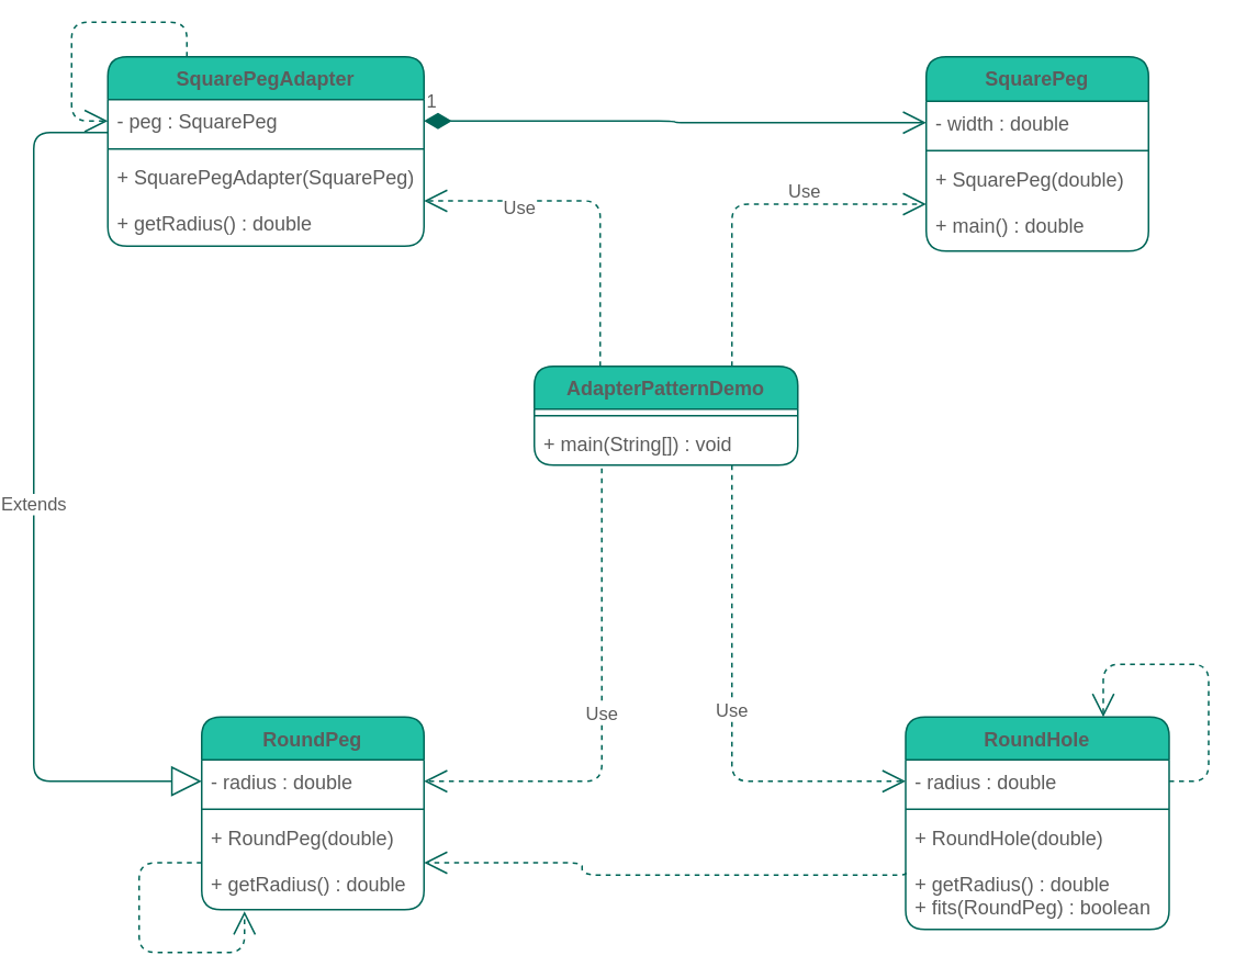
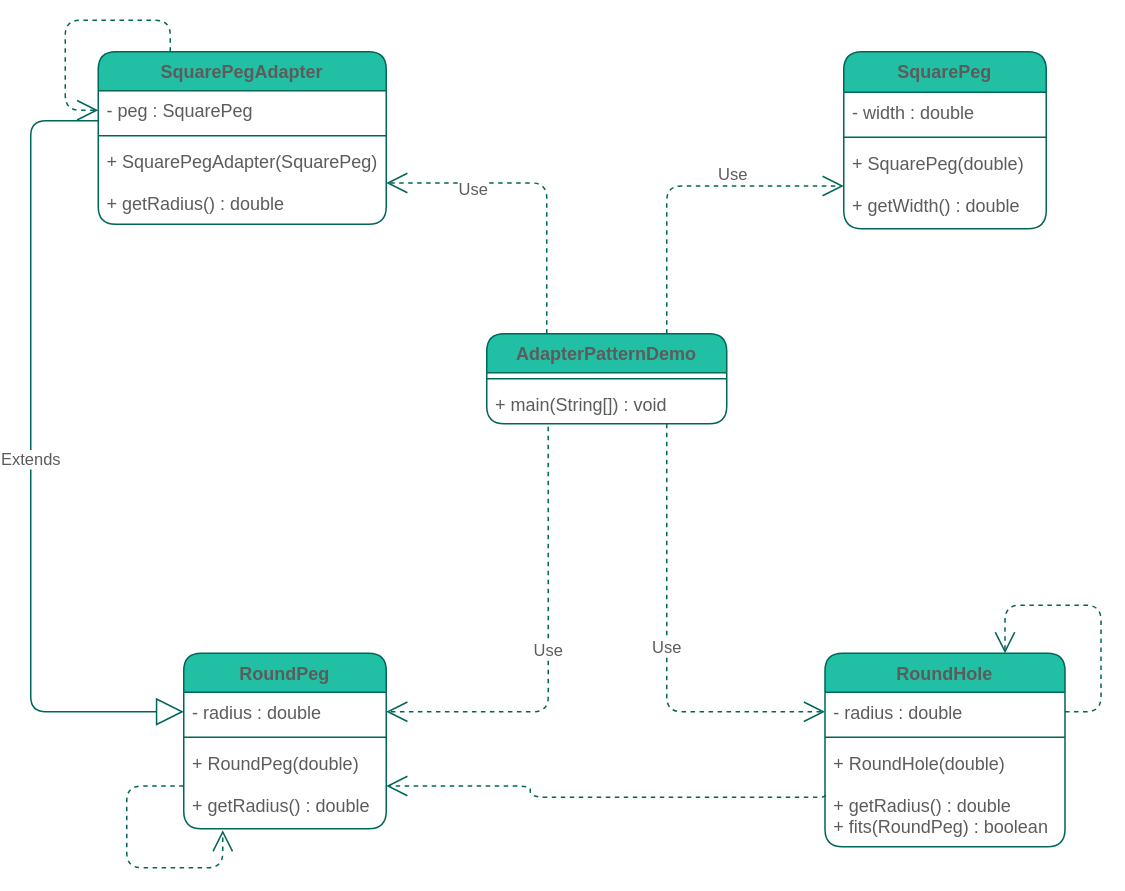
- <mxCell id="29" value="1" style="endArrow=open;html=1;endSize=12;startArrow=diamondThin;startSize=14;startFill=1;edgeStyle=orthogonalEdgeStyle;align=left;verticalAlign=bottom;exitX=1;exitY=0.5;exitDx=0;exitDy=0;entryX=0;entryY=0.5;entryDx=0;entryDy=0;strokeColor=#006658;fontColor=#5C5C5C;" edge="1" parent="1" source="6" target="21"><mxGeometry x="-1" y="3" relative="1" as="geometry"><mxPoint x="291" y="348" as="sourcePoint" /><mxPoint x="451" y="348" as="targetPoint" /></mxGeometry></mxCell>
- <mxCell id="23" value="+ SquarePeg(double)&#10;&#10;+ main() : double" style="text;strokeColor=none;fillColor=none;align=left;verticalAlign=top;spacingLeft=4;spacingRight=4;overflow=hidden;rotatable=0;points=[[0,0.5],[1,0.5]];portConstraint=eastwest;rounded=1;fontColor=#5C5C5C;" vertex="1" parent="20"><mxGeometry y="61" width="135" height="57" as="geometry" /></mxCell>
+ <mxCell id="23" value="+ SquarePeg(double)&#10;&#10;+ getWidth() : double" style="text;strokeColor=none;fillColor=none;align=left;verticalAlign=top;spacingLeft=4;spacingRight=4;overflow=hidden;rotatable=0;points=[[0,0.5],[1,0.5]];portConstraint=eastwest;rounded=1;fontColor=#5C5C5C;" vertex="1" parent="20"><mxGeometry y="61" width="135" height="57" as="geometry" /></mxCell>
